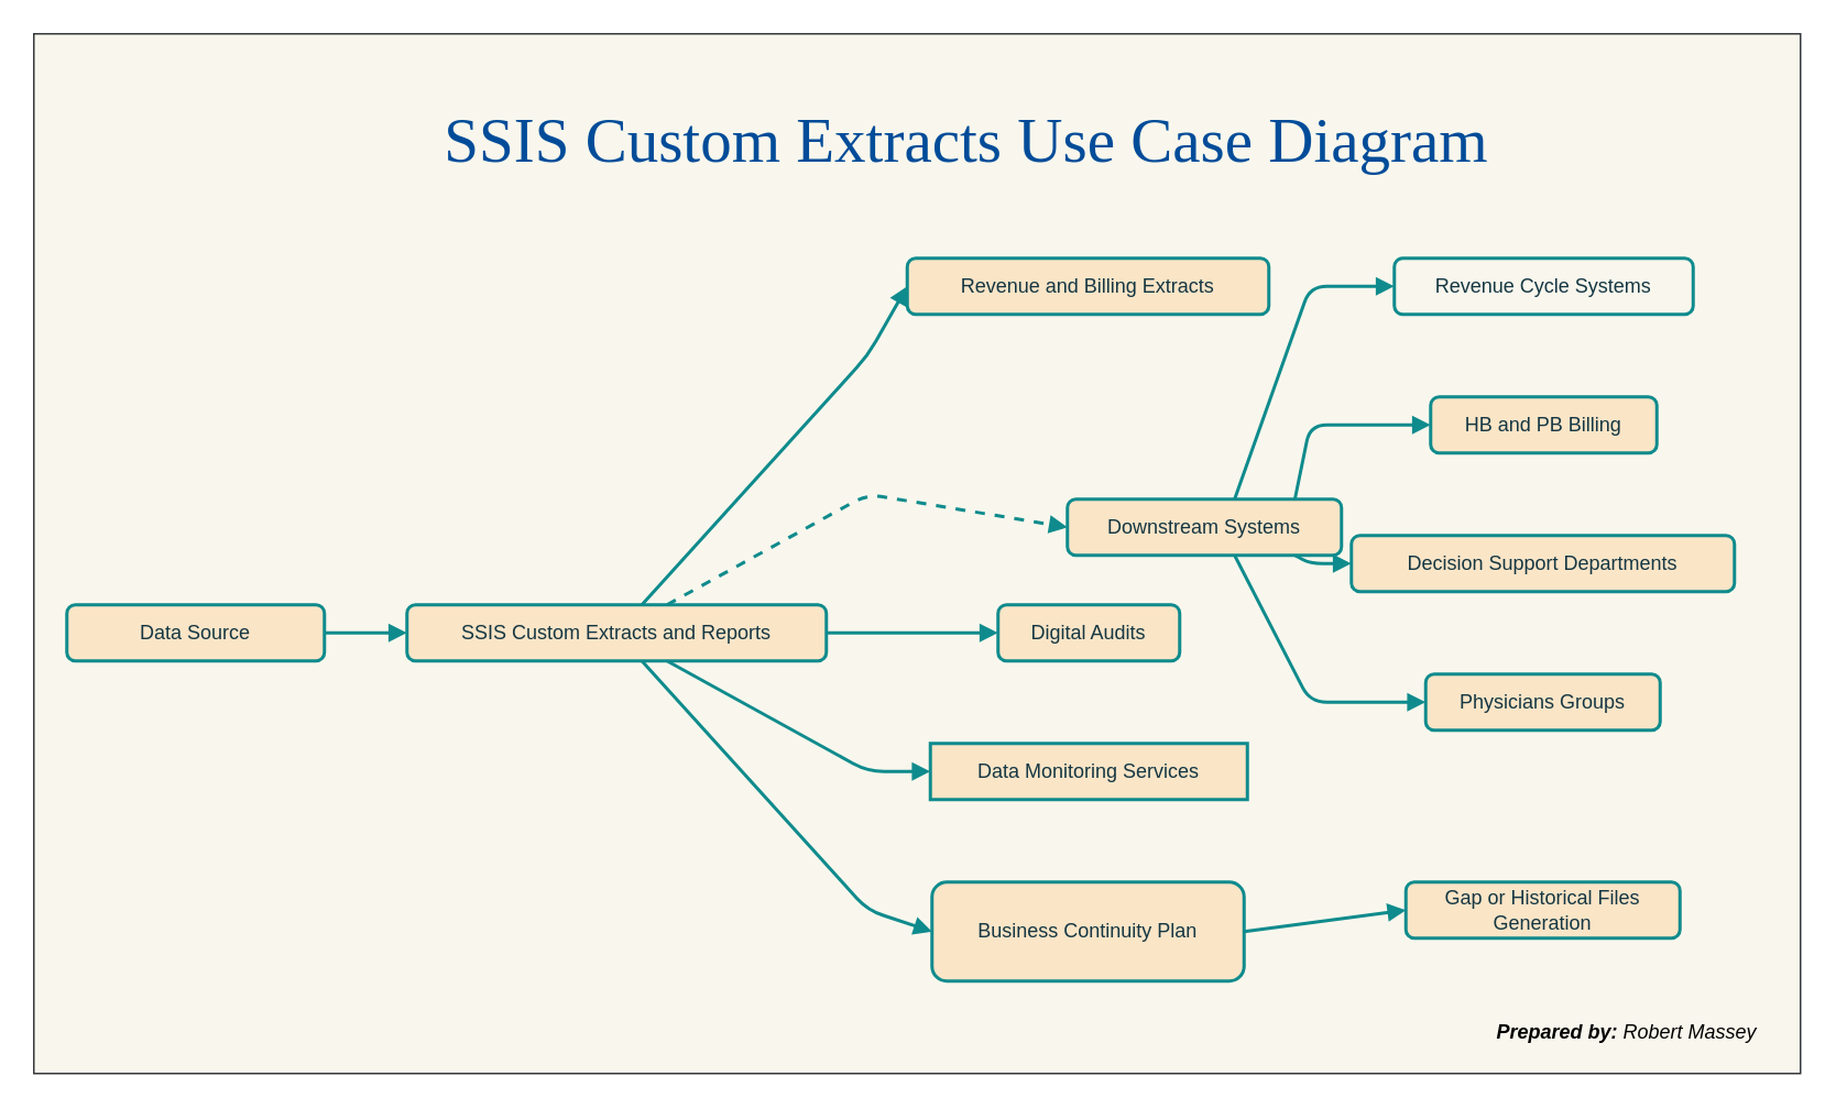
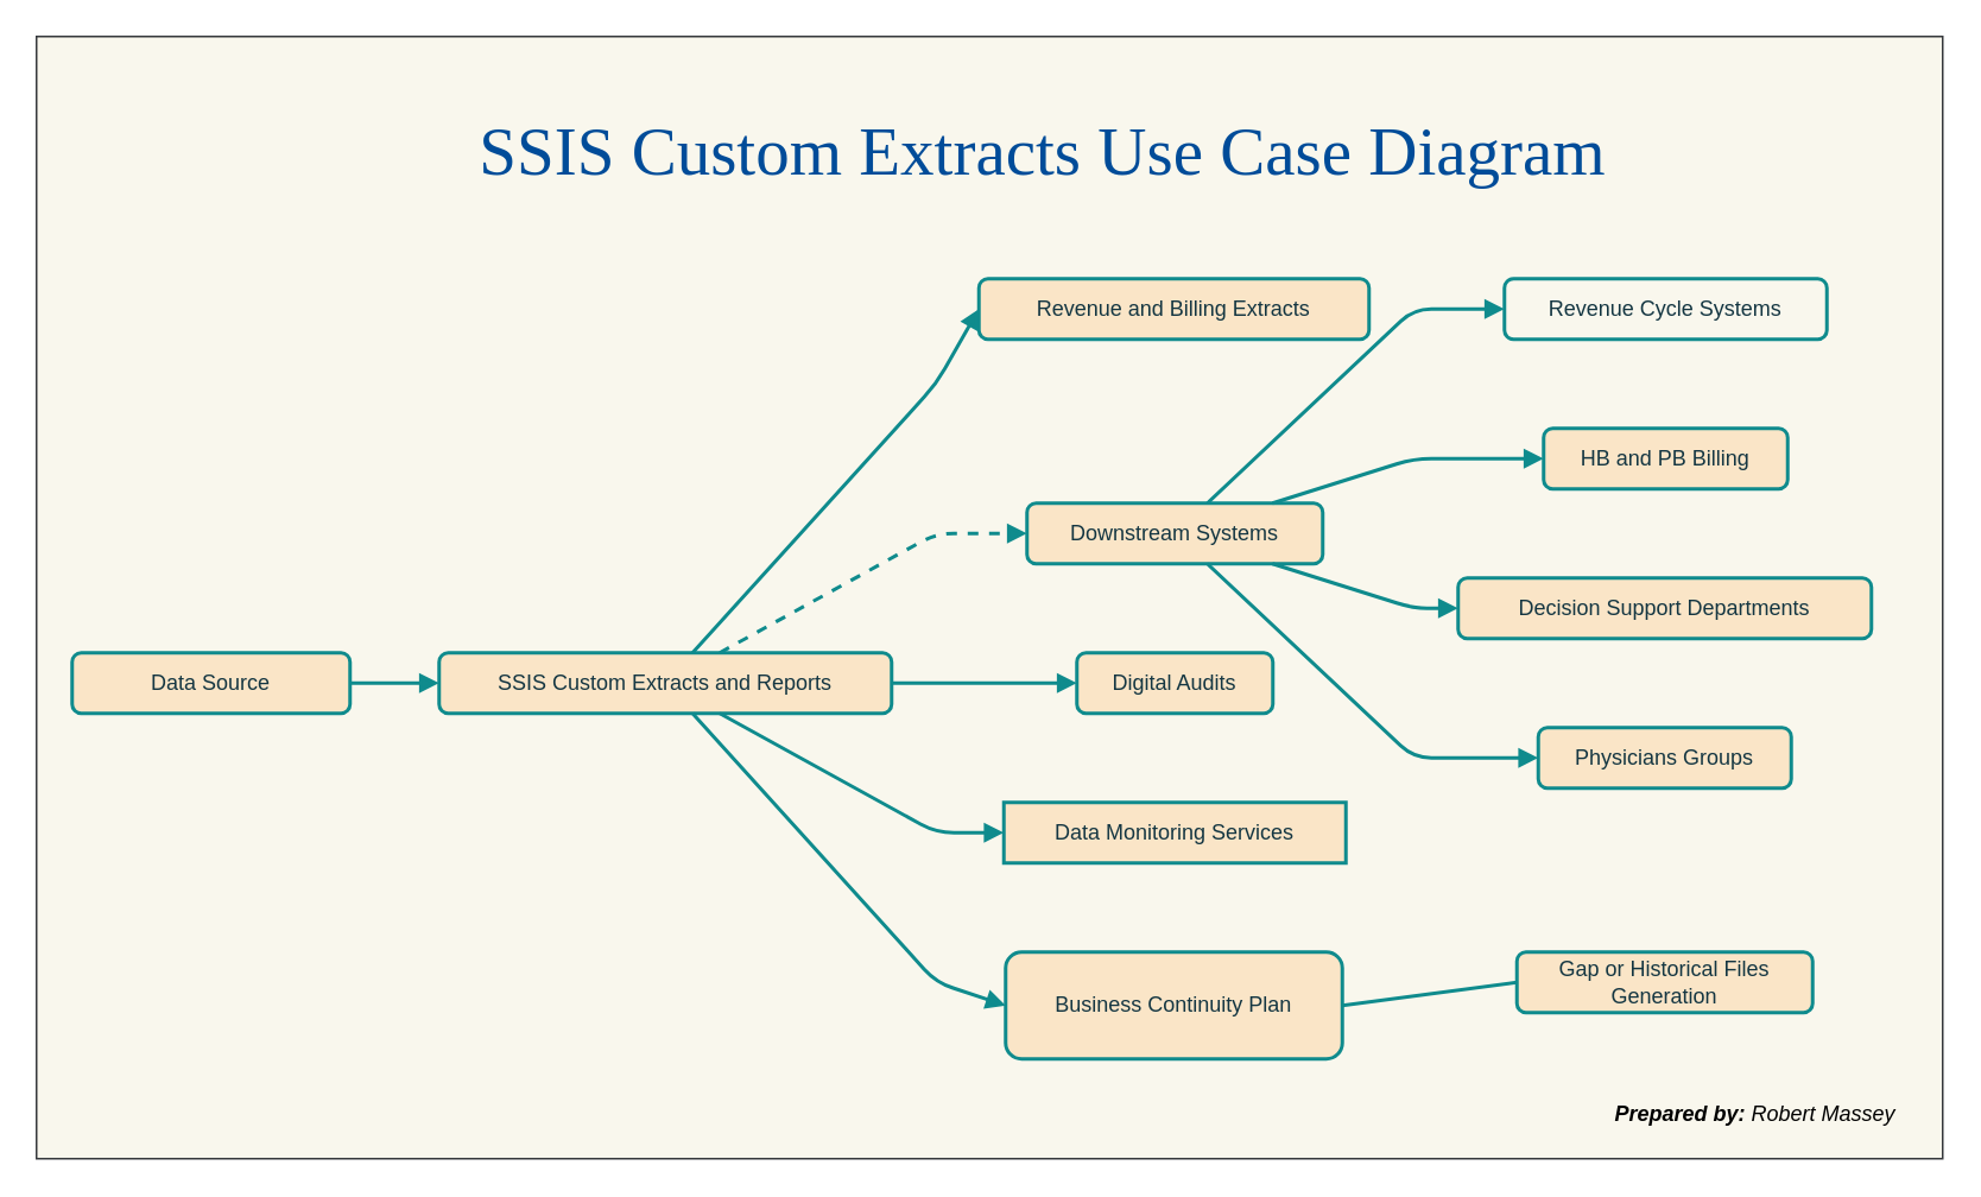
- <mxCell id="6" value="Downstream Systems" style="whiteSpace=wrap;strokeWidth=2;rounded=1;strokeColor=#0F8B8D;align=center;verticalAlign=middle;fontFamily=Helvetica;fontSize=12;fontColor=#143642;labelBackgroundColor=none;fillColor=#FAE5C7;" parent="1" vertex="1"><mxGeometry x="646" y="302" width="166" height="34" as="geometry" /></mxCell>
+ <mxCell id="6" value="Downstream Systems" style="whiteSpace=wrap;strokeWidth=2;rounded=1;strokeColor=#0F8B8D;align=center;verticalAlign=middle;fontFamily=Helvetica;fontSize=12;fontColor=#143642;labelBackgroundColor=none;fillColor=#FAE5C7;" parent="1" vertex="1"><mxGeometry x="576" y="282" width="166" height="34" as="geometry" /></mxCell>
- <mxCell id="25" value="" style="startArrow=none;endArrow=block;exitX=1;exitY=0.5;entryX=0;entryY=0.5;rounded=1;strokeColor=#0F8B8D;strokeWidth=2;align=center;verticalAlign=middle;fontFamily=Helvetica;fontSize=12;fontColor=#143642;labelBackgroundColor=none;fillColor=#FAE5C7;" parent="1" source="13" target="14" edge="1"><mxGeometry relative="1" as="geometry"><Array as="points" /></mxGeometry></mxCell>
+ <mxCell id="25" value="" style="startArrow=none;endArrow=none;exitX=1;exitY=0.5;entryX=0;entryY=0.5;rounded=1;strokeColor=#0F8B8D;strokeWidth=2;align=center;verticalAlign=middle;fontFamily=Helvetica;fontSize=12;fontColor=#143642;labelBackgroundColor=none;fillColor=#FAE5C7;" parent="1" source="13" target="14" edge="1"><mxGeometry relative="1" as="geometry"><Array as="points" /></mxGeometry></mxCell>
